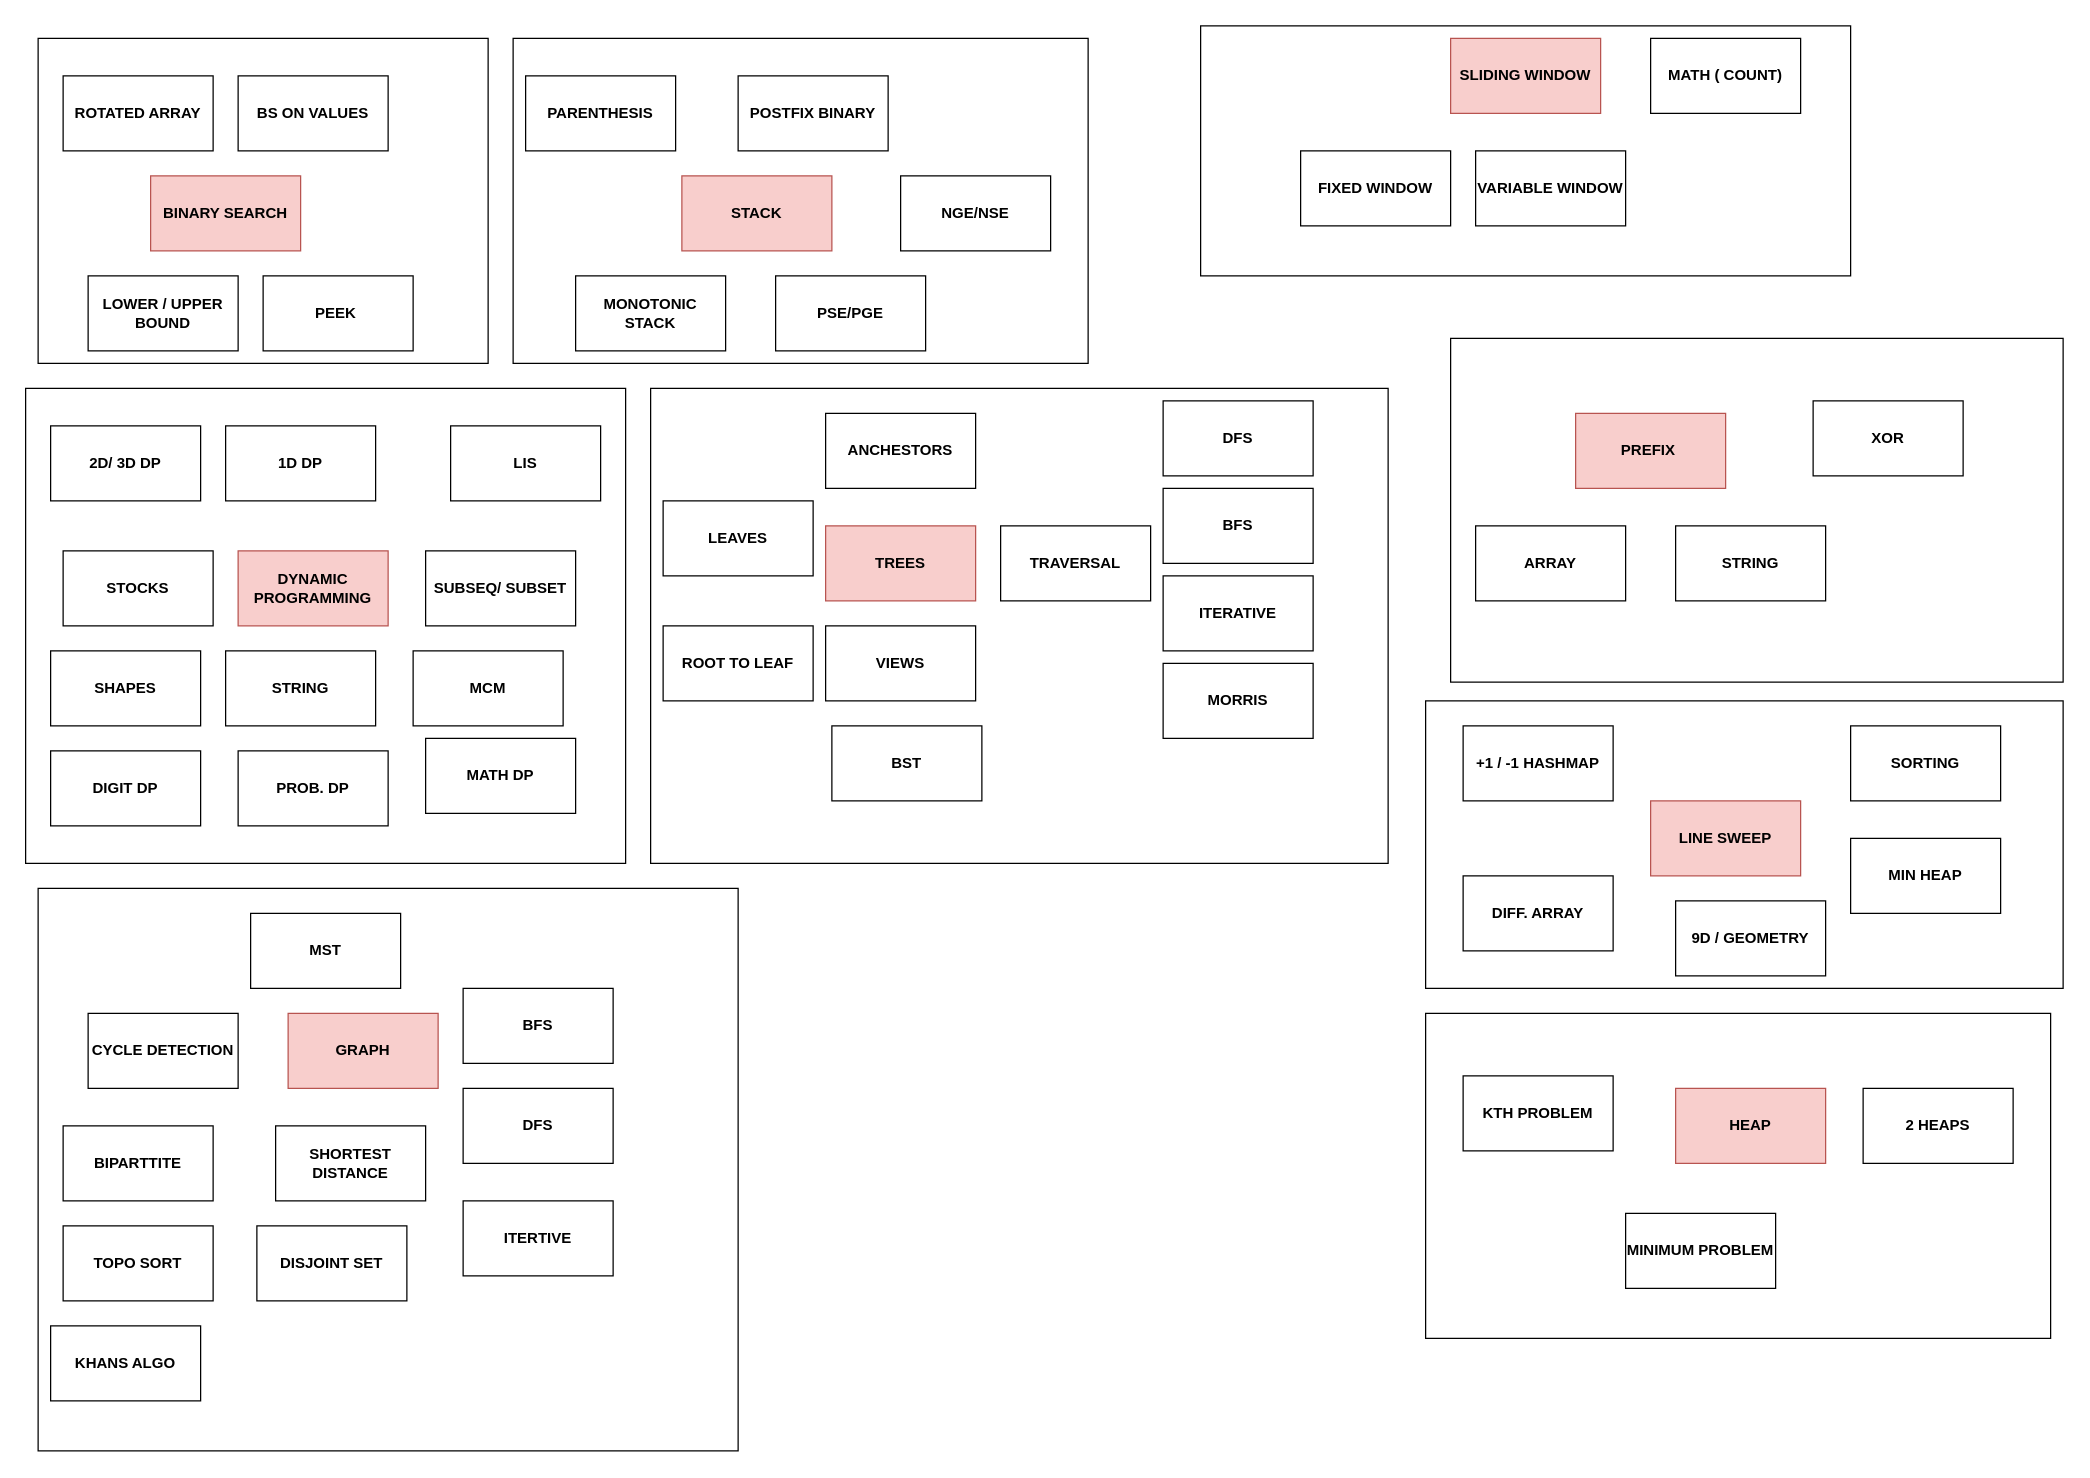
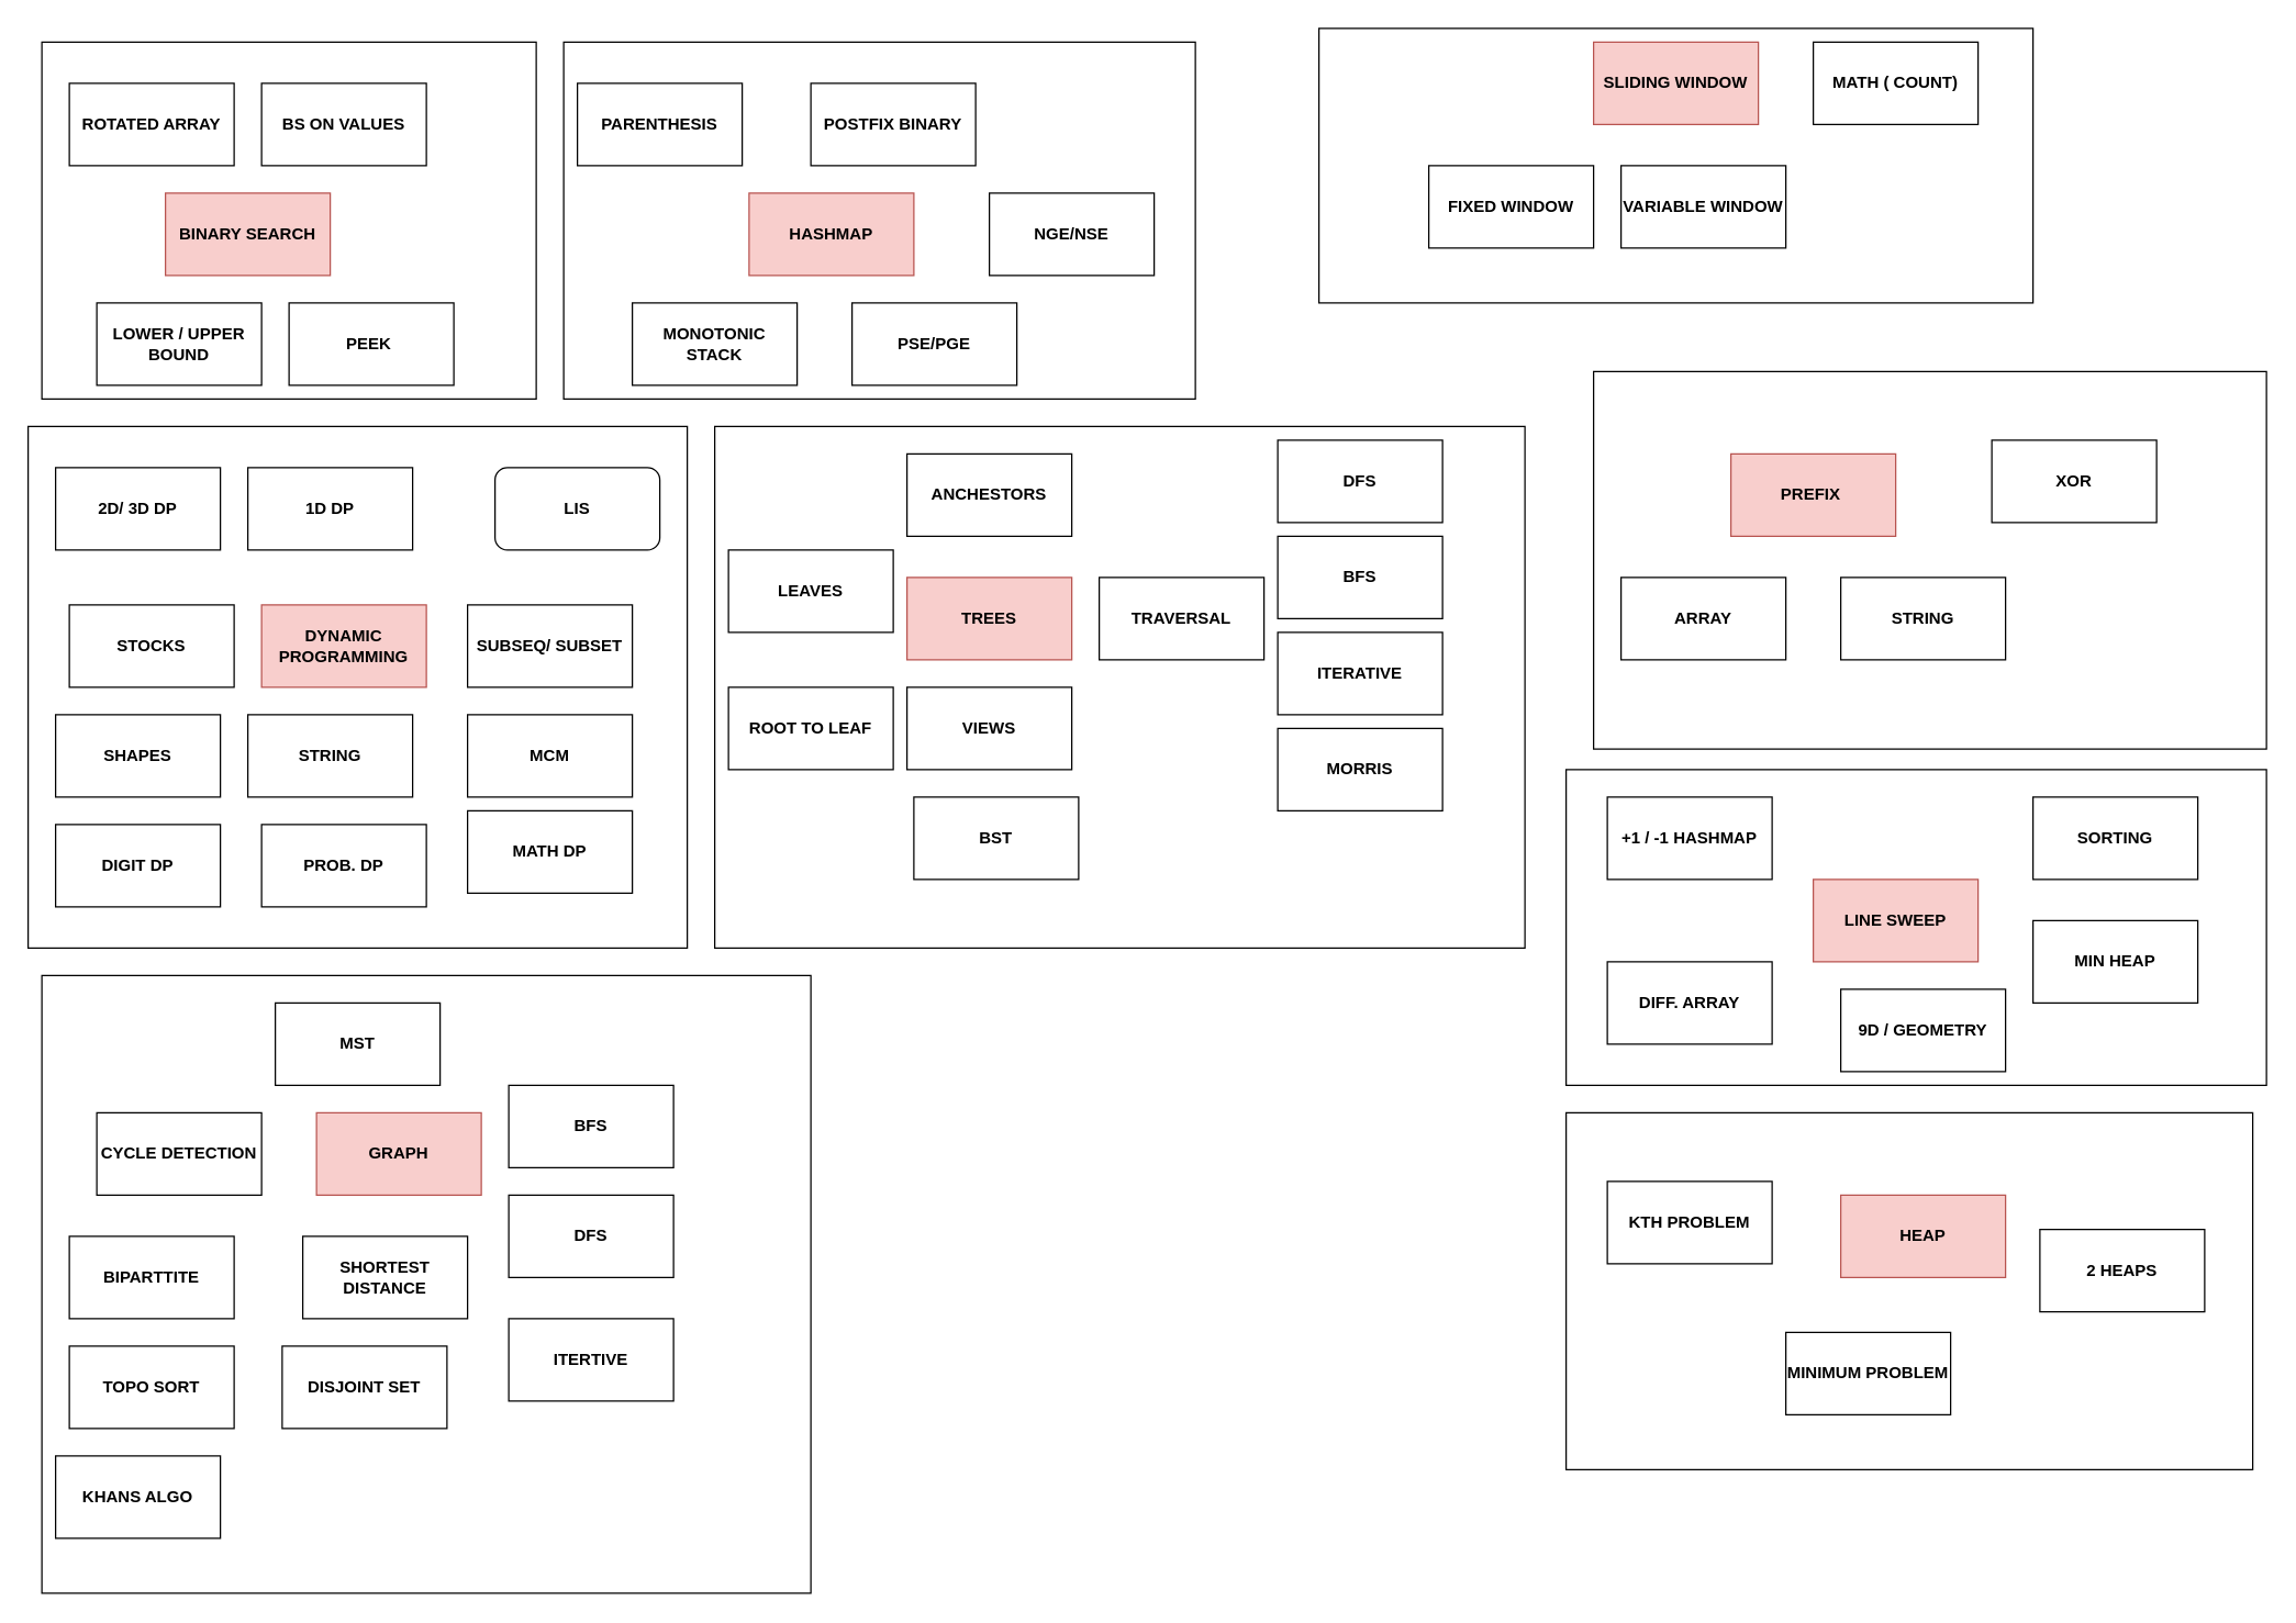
- <mxCell id="23" value="&lt;b&gt;STACK&lt;/b&gt;" style="text;strokeColor=none;align=center;fillColor=none;html=1;verticalAlign=middle;whiteSpace=wrap;rounded=0;" vertex="1" parent="21"><mxGeometry y="15" width="120" height="30" as="geometry" /></mxCell>
+ <mxCell id="23" value="&lt;b&gt;HASHMAP&lt;/b&gt;" style="text;strokeColor=none;align=center;fillColor=none;html=1;verticalAlign=middle;whiteSpace=wrap;rounded=0;" vertex="1" parent="21"><mxGeometry y="15" width="120" height="30" as="geometry" /></mxCell>
- <mxCell id="55" value="&lt;b&gt;LIS&lt;/b&gt;" style="rounded=0;whiteSpace=wrap;html=1;" vertex="1" parent="54"><mxGeometry width="120" height="60" as="geometry" /></mxCell>
+ <mxCell id="55" value="&lt;b&gt;LIS&lt;/b&gt;" style="whiteSpace=wrap;html=1;rounded=1;" vertex="1" parent="54"><mxGeometry width="120" height="60" as="geometry" /></mxCell>
- <mxCell id="57" value="&lt;b&gt;MCM&lt;/b&gt;" style="rounded=0;whiteSpace=wrap;html=1;" vertex="1" parent="1"><mxGeometry x="330" y="520" width="120" height="60" as="geometry" /></mxCell>
+ <mxCell id="57" value="&lt;b&gt;MCM&lt;/b&gt;" style="rounded=0;whiteSpace=wrap;html=1;" vertex="1" parent="1"><mxGeometry x="340" y="520" width="120" height="60" as="geometry" /></mxCell>
- <mxCell id="87" value="&lt;b&gt;2 HEAPS&lt;/b&gt;" style="rounded=0;whiteSpace=wrap;html=1;" vertex="1" parent="1"><mxGeometry x="1490" y="870" width="120" height="60" as="geometry" /></mxCell>
+ <mxCell id="87" value="&lt;b&gt;2 HEAPS&lt;/b&gt;" style="rounded=0;whiteSpace=wrap;html=1;" vertex="1" parent="1"><mxGeometry x="1485" y="895" width="120" height="60" as="geometry" /></mxCell>
